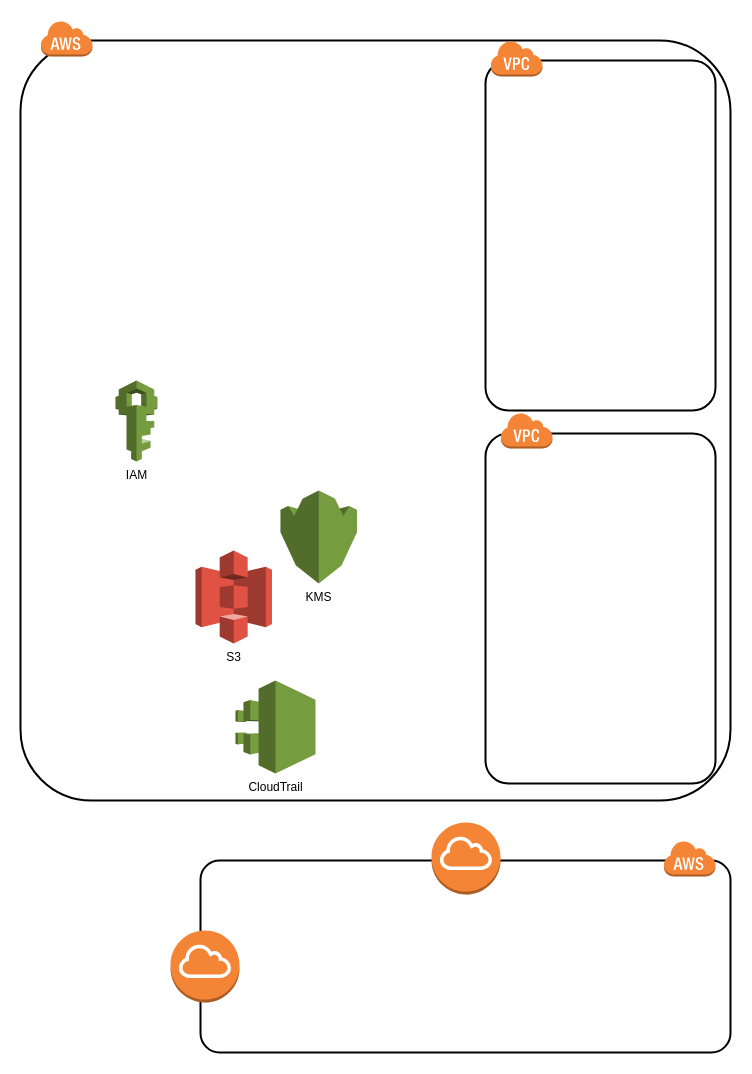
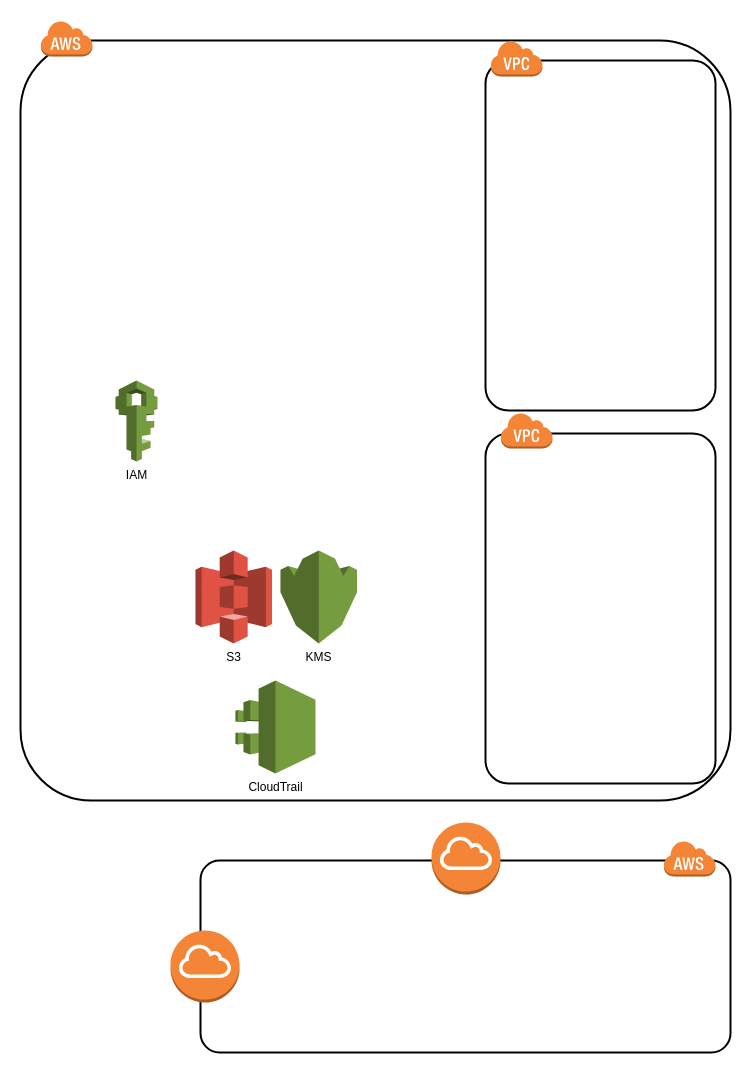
- <mxCell id="14" value="KMS" style="outlineConnect=0;dashed=0;verticalLabelPosition=bottom;verticalAlign=top;align=center;html=1;shape=mxgraph.aws3.kms;fillColor=#759C3E;gradientColor=none;" vertex="1" parent="1"><mxGeometry x="280" y="490" width="76.5" height="93" as="geometry" /></mxCell>
+ <mxCell id="14" value="KMS" style="outlineConnect=0;dashed=0;verticalLabelPosition=bottom;verticalAlign=top;align=center;html=1;shape=mxgraph.aws3.kms;fillColor=#759C3E;gradientColor=none;" vertex="1" parent="1"><mxGeometry x="280" y="550" width="76.5" height="93" as="geometry" /></mxCell>
